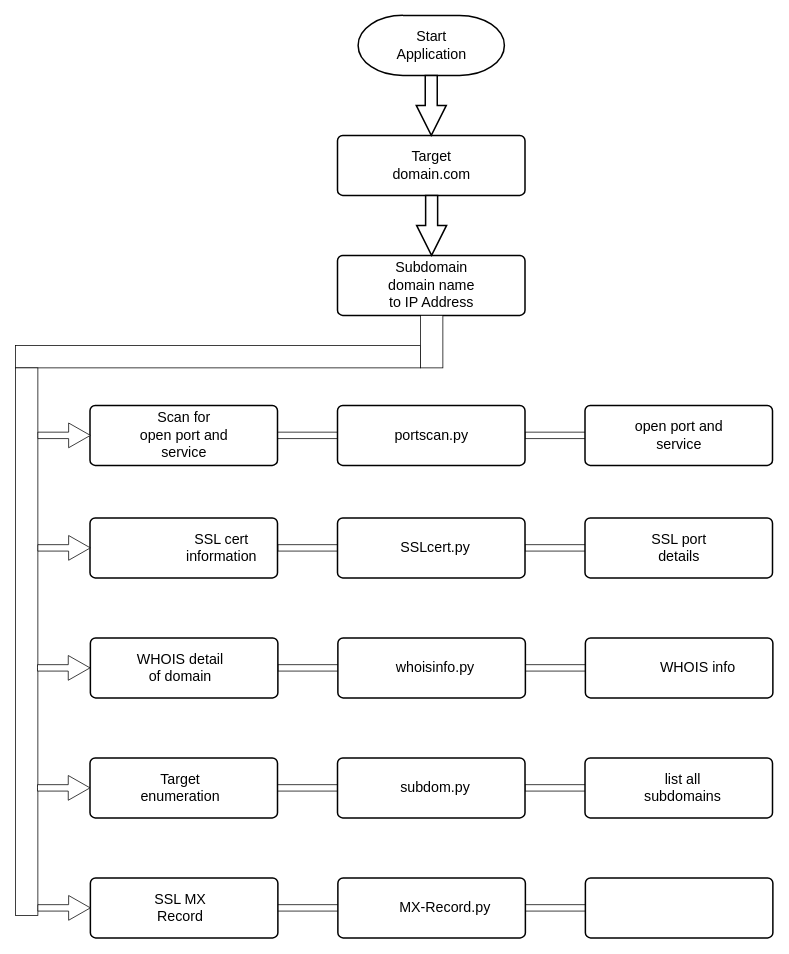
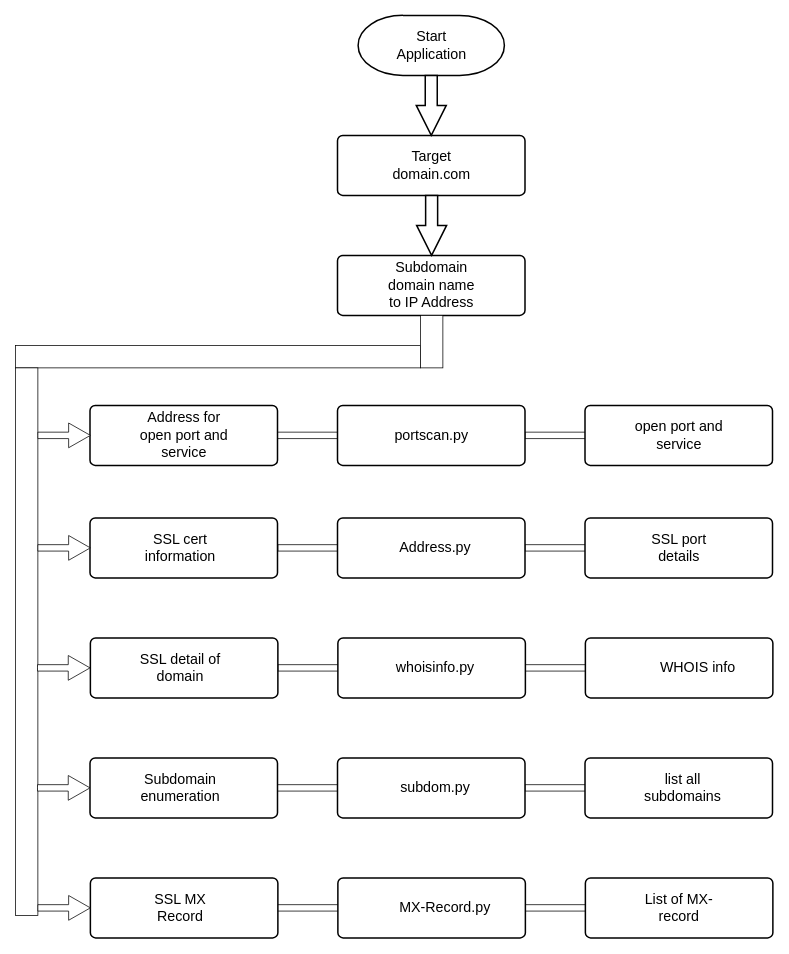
- <mxCell id="43" value="&lt;font style=&quot;font-size: 19px;&quot;&gt;Scan for open port and service&lt;br&gt;&lt;/font&gt;" style="text;html=1;strokeColor=none;fillColor=none;align=center;verticalAlign=middle;whiteSpace=wrap;rounded=0;" vertex="1" parent="1"><mxGeometry x="185" y="550" width="120" height="60" as="geometry" /></mxCell>
+ <mxCell id="43" value="&lt;font style=&quot;font-size: 19px;&quot;&gt;Address for open port and service&lt;br&gt;&lt;/font&gt;" style="text;html=1;strokeColor=none;fillColor=none;align=center;verticalAlign=middle;whiteSpace=wrap;rounded=0;" vertex="1" parent="1"><mxGeometry x="185" y="550" width="120" height="60" as="geometry" /></mxCell>
- <mxCell id="46" value="&lt;font style=&quot;font-size: 19px;&quot;&gt;SSL cert information&lt;br&gt;&lt;/font&gt;" style="text;html=1;strokeColor=none;fillColor=none;align=center;verticalAlign=middle;whiteSpace=wrap;rounded=0;" vertex="1" parent="1"><mxGeometry x="235" y="700" width="120" height="60" as="geometry" /></mxCell>
+ <mxCell id="46" value="&lt;font style=&quot;font-size: 19px;&quot;&gt;SSL cert information&lt;br&gt;&lt;/font&gt;" style="text;html=1;strokeColor=none;fillColor=none;align=center;verticalAlign=middle;whiteSpace=wrap;rounded=0;" vertex="1" parent="1"><mxGeometry x="180" y="700" width="120" height="60" as="geometry" /></mxCell>
- <mxCell id="47" value="&lt;font style=&quot;font-size: 19px;&quot;&gt;SSLcert.py&lt;br&gt;&lt;/font&gt;" style="text;html=1;strokeColor=none;fillColor=none;align=center;verticalAlign=middle;whiteSpace=wrap;rounded=0;" vertex="1" parent="1"><mxGeometry x="520" y="700" width="120" height="60" as="geometry" /></mxCell>
+ <mxCell id="47" value="&lt;font style=&quot;font-size: 19px;&quot;&gt;Address.py&lt;br&gt;&lt;/font&gt;" style="text;html=1;strokeColor=none;fillColor=none;align=center;verticalAlign=middle;whiteSpace=wrap;rounded=0;" vertex="1" parent="1"><mxGeometry x="520" y="700" width="120" height="60" as="geometry" /></mxCell>
- <mxCell id="49" value="&lt;font style=&quot;font-size: 19px;&quot;&gt;WHOIS detail of domain&lt;br&gt;&lt;/font&gt;" style="text;html=1;strokeColor=none;fillColor=none;align=center;verticalAlign=middle;whiteSpace=wrap;rounded=0;" vertex="1" parent="1"><mxGeometry x="180" y="860" width="120" height="60" as="geometry" /></mxCell>
+ <mxCell id="49" value="&lt;font style=&quot;font-size: 19px;&quot;&gt;SSL detail of domain&lt;br&gt;&lt;/font&gt;" style="text;html=1;strokeColor=none;fillColor=none;align=center;verticalAlign=middle;whiteSpace=wrap;rounded=0;" vertex="1" parent="1"><mxGeometry x="180" y="860" width="120" height="60" as="geometry" /></mxCell>
- <mxCell id="52" value="&lt;font style=&quot;font-size: 19px;&quot;&gt;Target enumeration&lt;br&gt;&lt;/font&gt;" style="text;html=1;strokeColor=none;fillColor=none;align=center;verticalAlign=middle;whiteSpace=wrap;rounded=0;" vertex="1" parent="1"><mxGeometry x="180" y="1020" width="120" height="60" as="geometry" /></mxCell>
+ <mxCell id="52" value="&lt;font style=&quot;font-size: 19px;&quot;&gt;Subdomain enumeration&lt;br&gt;&lt;/font&gt;" style="text;html=1;strokeColor=none;fillColor=none;align=center;verticalAlign=middle;whiteSpace=wrap;rounded=0;" vertex="1" parent="1"><mxGeometry x="180" y="1020" width="120" height="60" as="geometry" /></mxCell>
+ <mxCell id="57" value="&lt;font style=&quot;font-size: 19px;&quot;&gt;List of MX-record&lt;br&gt;&lt;/font&gt;" style="text;html=1;strokeColor=none;fillColor=none;align=center;verticalAlign=middle;whiteSpace=wrap;rounded=0;" vertex="1" parent="1"><mxGeometry x="845" y="1180" width="120" height="60" as="geometry" /></mxCell>
